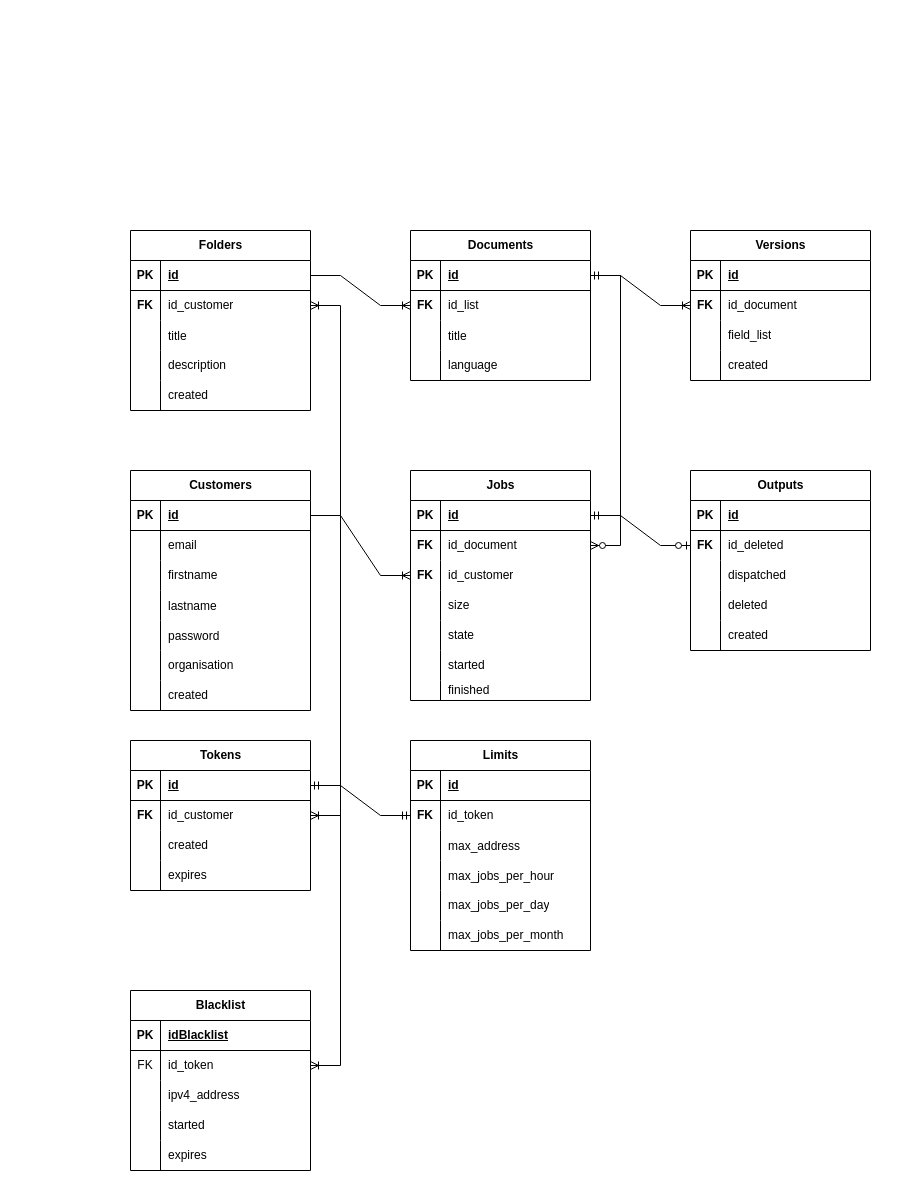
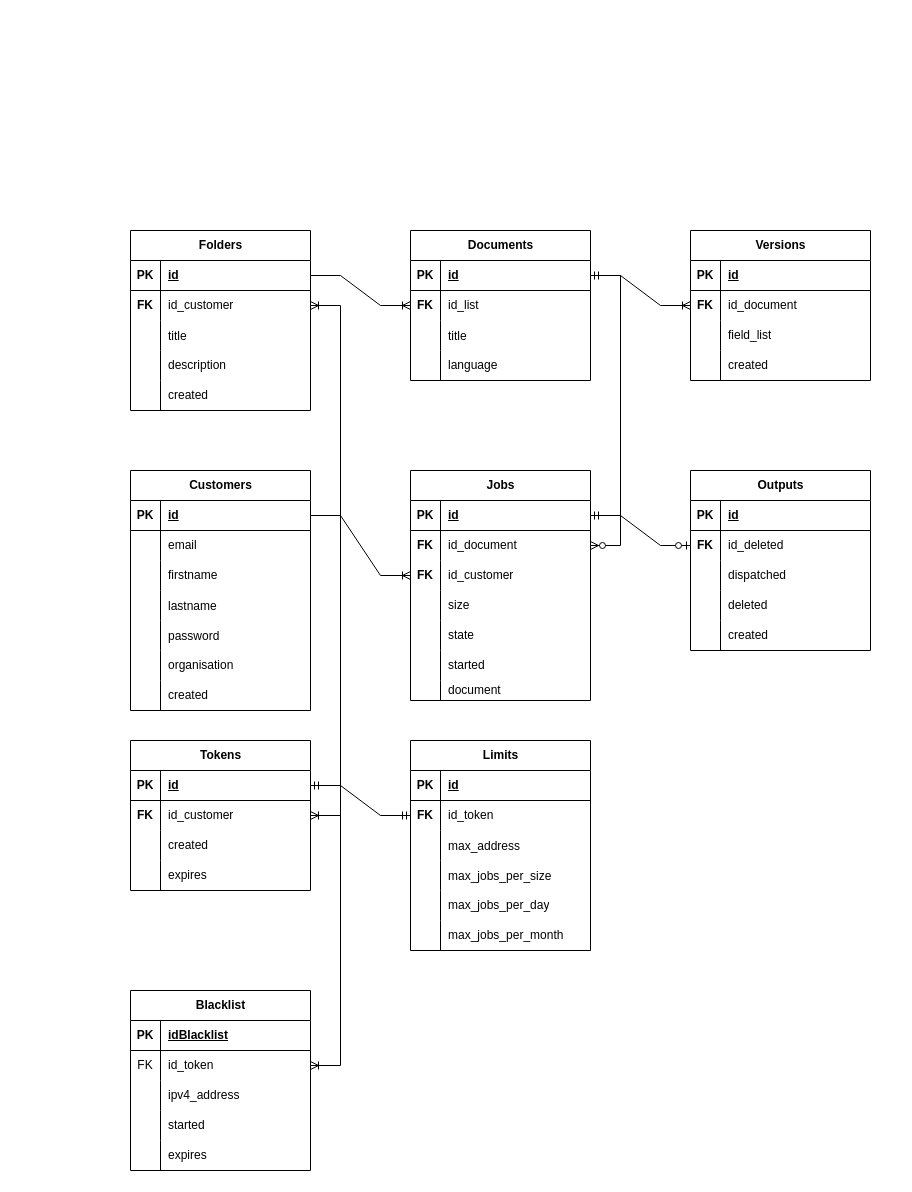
- <mxCell id="23" value="finished" style="shape=partialRectangle;connectable=0;fillColor=none;top=0;left=0;bottom=0;right=0;align=left;spacingLeft=6;overflow=hidden;whiteSpace=wrap;html=1;" parent="21" vertex="1"><mxGeometry x="30" width="150" height="20" as="geometry"><mxRectangle width="150" height="20" as="alternateBounds" /></mxGeometry></mxCell>
+ <mxCell id="23" value="document" style="shape=partialRectangle;connectable=0;fillColor=none;top=0;left=0;bottom=0;right=0;align=left;spacingLeft=6;overflow=hidden;whiteSpace=wrap;html=1;" parent="21" vertex="1"><mxGeometry x="30" width="150" height="20" as="geometry"><mxRectangle width="150" height="20" as="alternateBounds" /></mxGeometry></mxCell>
- <mxCell id="64" value="max_jobs_per_hour" style="shape=partialRectangle;connectable=0;fillColor=none;top=0;left=0;bottom=0;right=0;align=left;spacingLeft=6;overflow=hidden;" vertex="1" parent="62"><mxGeometry x="30" width="150" height="30" as="geometry"><mxRectangle width="150" height="30" as="alternateBounds" /></mxGeometry></mxCell>
+ <mxCell id="64" value="max_jobs_per_size" style="shape=partialRectangle;connectable=0;fillColor=none;top=0;left=0;bottom=0;right=0;align=left;spacingLeft=6;overflow=hidden;" vertex="1" parent="62"><mxGeometry x="30" width="150" height="30" as="geometry"><mxRectangle width="150" height="30" as="alternateBounds" /></mxGeometry></mxCell>
